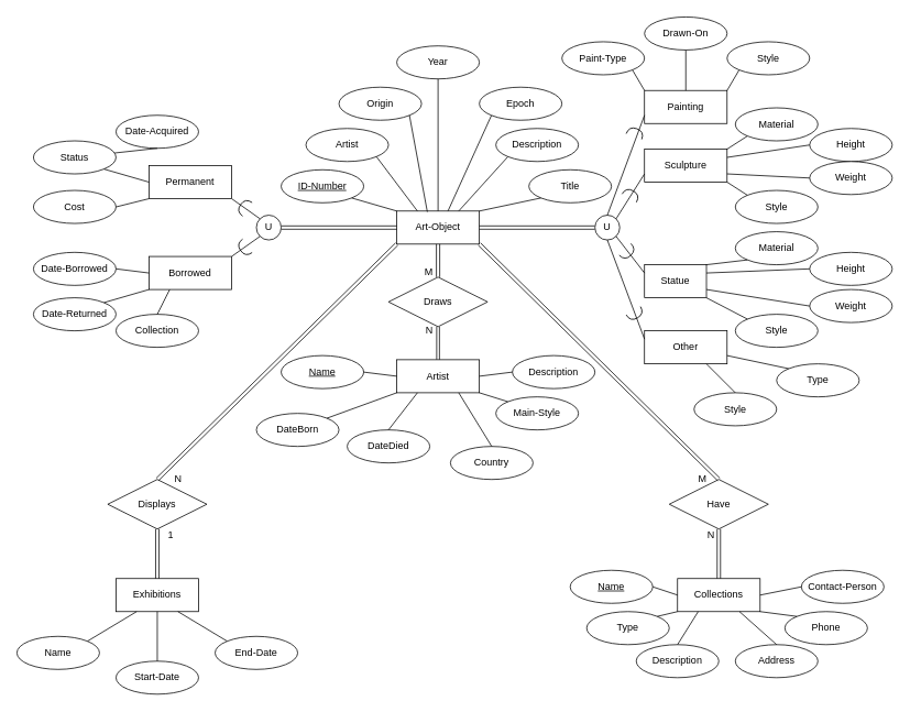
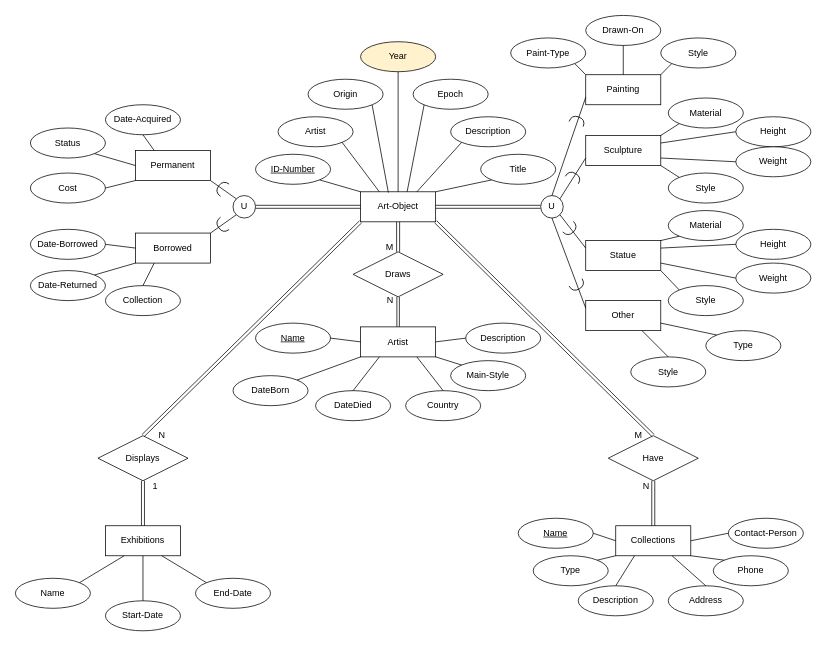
- <mxCell id="4" value="Year" style="ellipse;whiteSpace=wrap;html=1;align=center;" parent="1" vertex="1"><mxGeometry x="480" y="55" width="100" height="40" as="geometry" /></mxCell>
+ <mxCell id="4" value="Year" style="ellipse;whiteSpace=wrap;html=1;align=center;fillColor=#fff2cc;" parent="1" vertex="1"><mxGeometry x="480" y="55" width="100" height="40" as="geometry" /></mxCell>
- <mxCell id="7" value="Epoch" style="ellipse;whiteSpace=wrap;html=1;align=center;" parent="1" vertex="1"><mxGeometry x="580" y="105" width="100" height="40" as="geometry" /></mxCell>
+ <mxCell id="7" value="Epoch" style="ellipse;whiteSpace=wrap;html=1;align=center;" parent="1" vertex="1"><mxGeometry x="550" y="105" width="100" height="40" as="geometry" /></mxCell>
- <mxCell id="41" value="Painting" style="whiteSpace=wrap;html=1;align=center;" parent="1" vertex="1"><mxGeometry x="780" y="109" width="100" height="40" as="geometry" /></mxCell>
+ <mxCell id="41" value="Painting" style="whiteSpace=wrap;html=1;align=center;" parent="1" vertex="1"><mxGeometry x="780" y="99" width="100" height="40" as="geometry" /></mxCell>
- <mxCell id="83" value="" style="endArrow=none;html=1;rounded=0;exitX=0.5;exitY=1;exitDx=0;exitDy=0;" parent="1" source="82" target="81" edge="1"><mxGeometry relative="1" as="geometry"><mxPoint x="290" y="250" as="sourcePoint" /><mxPoint x="324.393" y="274.393" as="targetPoint" /></mxGeometry></mxCell>
+ <mxCell id="83" value="" style="endArrow=none;html=1;rounded=0;exitX=0.5;exitY=1;exitDx=0;exitDy=0;entryX=0.25;entryY=0;entryDx=0;entryDy=0;" parent="1" source="82" target="73" edge="1"><mxGeometry relative="1" as="geometry"><mxPoint x="290" y="250" as="sourcePoint" /><mxPoint x="324.393" y="274.393" as="targetPoint" /></mxGeometry></mxCell>
- <mxCell id="40" value="Statue" style="whiteSpace=wrap;html=1;align=center;" parent="1" vertex="1"><mxGeometry x="780" y="320" width="75" height="40" as="geometry" /></mxCell>
+ <mxCell id="40" value="Statue" style="whiteSpace=wrap;html=1;align=center;" parent="1" vertex="1"><mxGeometry x="780" y="320" width="100" height="40" as="geometry" /></mxCell>
- <mxCell id="26" value="Country" style="ellipse;whiteSpace=wrap;html=1;align=center;" parent="1" vertex="1"><mxGeometry x="545" y="540" width="100" height="40" as="geometry" /></mxCell>
+ <mxCell id="26" value="Country" style="ellipse;whiteSpace=wrap;html=1;align=center;" parent="1" vertex="1"><mxGeometry x="540" y="520" width="100" height="40" as="geometry" /></mxCell>
